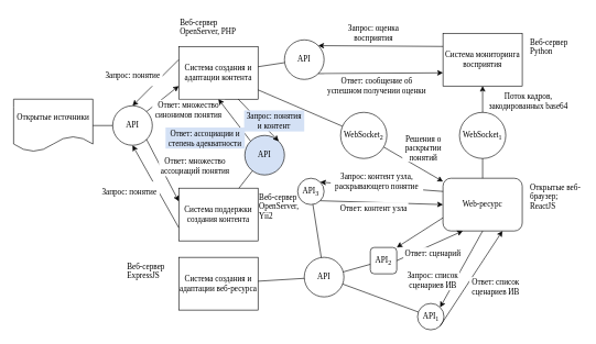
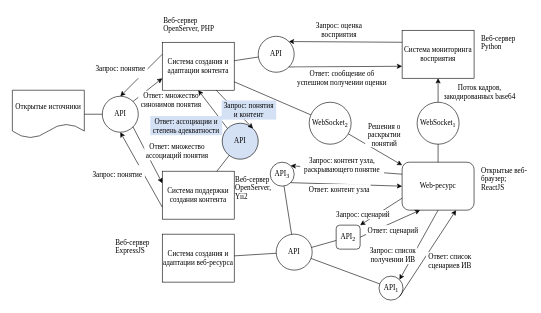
+ <mxCell id="14" value="Запрос: сценарий" style="text;html=1;align=center;verticalAlign=middle;whiteSpace=wrap;rounded=0;fontFamily=Times New Roman;fillColor=#ffffff;" vertex="1" parent="1"><mxGeometry x="555" y="350" width="100" height="15" as="geometry" /></mxCell>
- <mxCell id="9" value="Запрос: список сценариев ИВ" style="text;html=1;align=center;verticalAlign=middle;whiteSpace=wrap;rounded=0;fontFamily=Times New Roman;fillColor=#ffffff;" vertex="1" parent="1"><mxGeometry x="615" y="410" width="80" height="30" as="geometry" /></mxCell>
+ <mxCell id="9" value="Запрос: список получении ИВ" style="text;html=1;align=center;verticalAlign=middle;whiteSpace=wrap;rounded=0;fontFamily=Times New Roman;fillColor=#ffffff;" vertex="1" parent="1"><mxGeometry x="615" y="410" width="80" height="30" as="geometry" /></mxCell>
